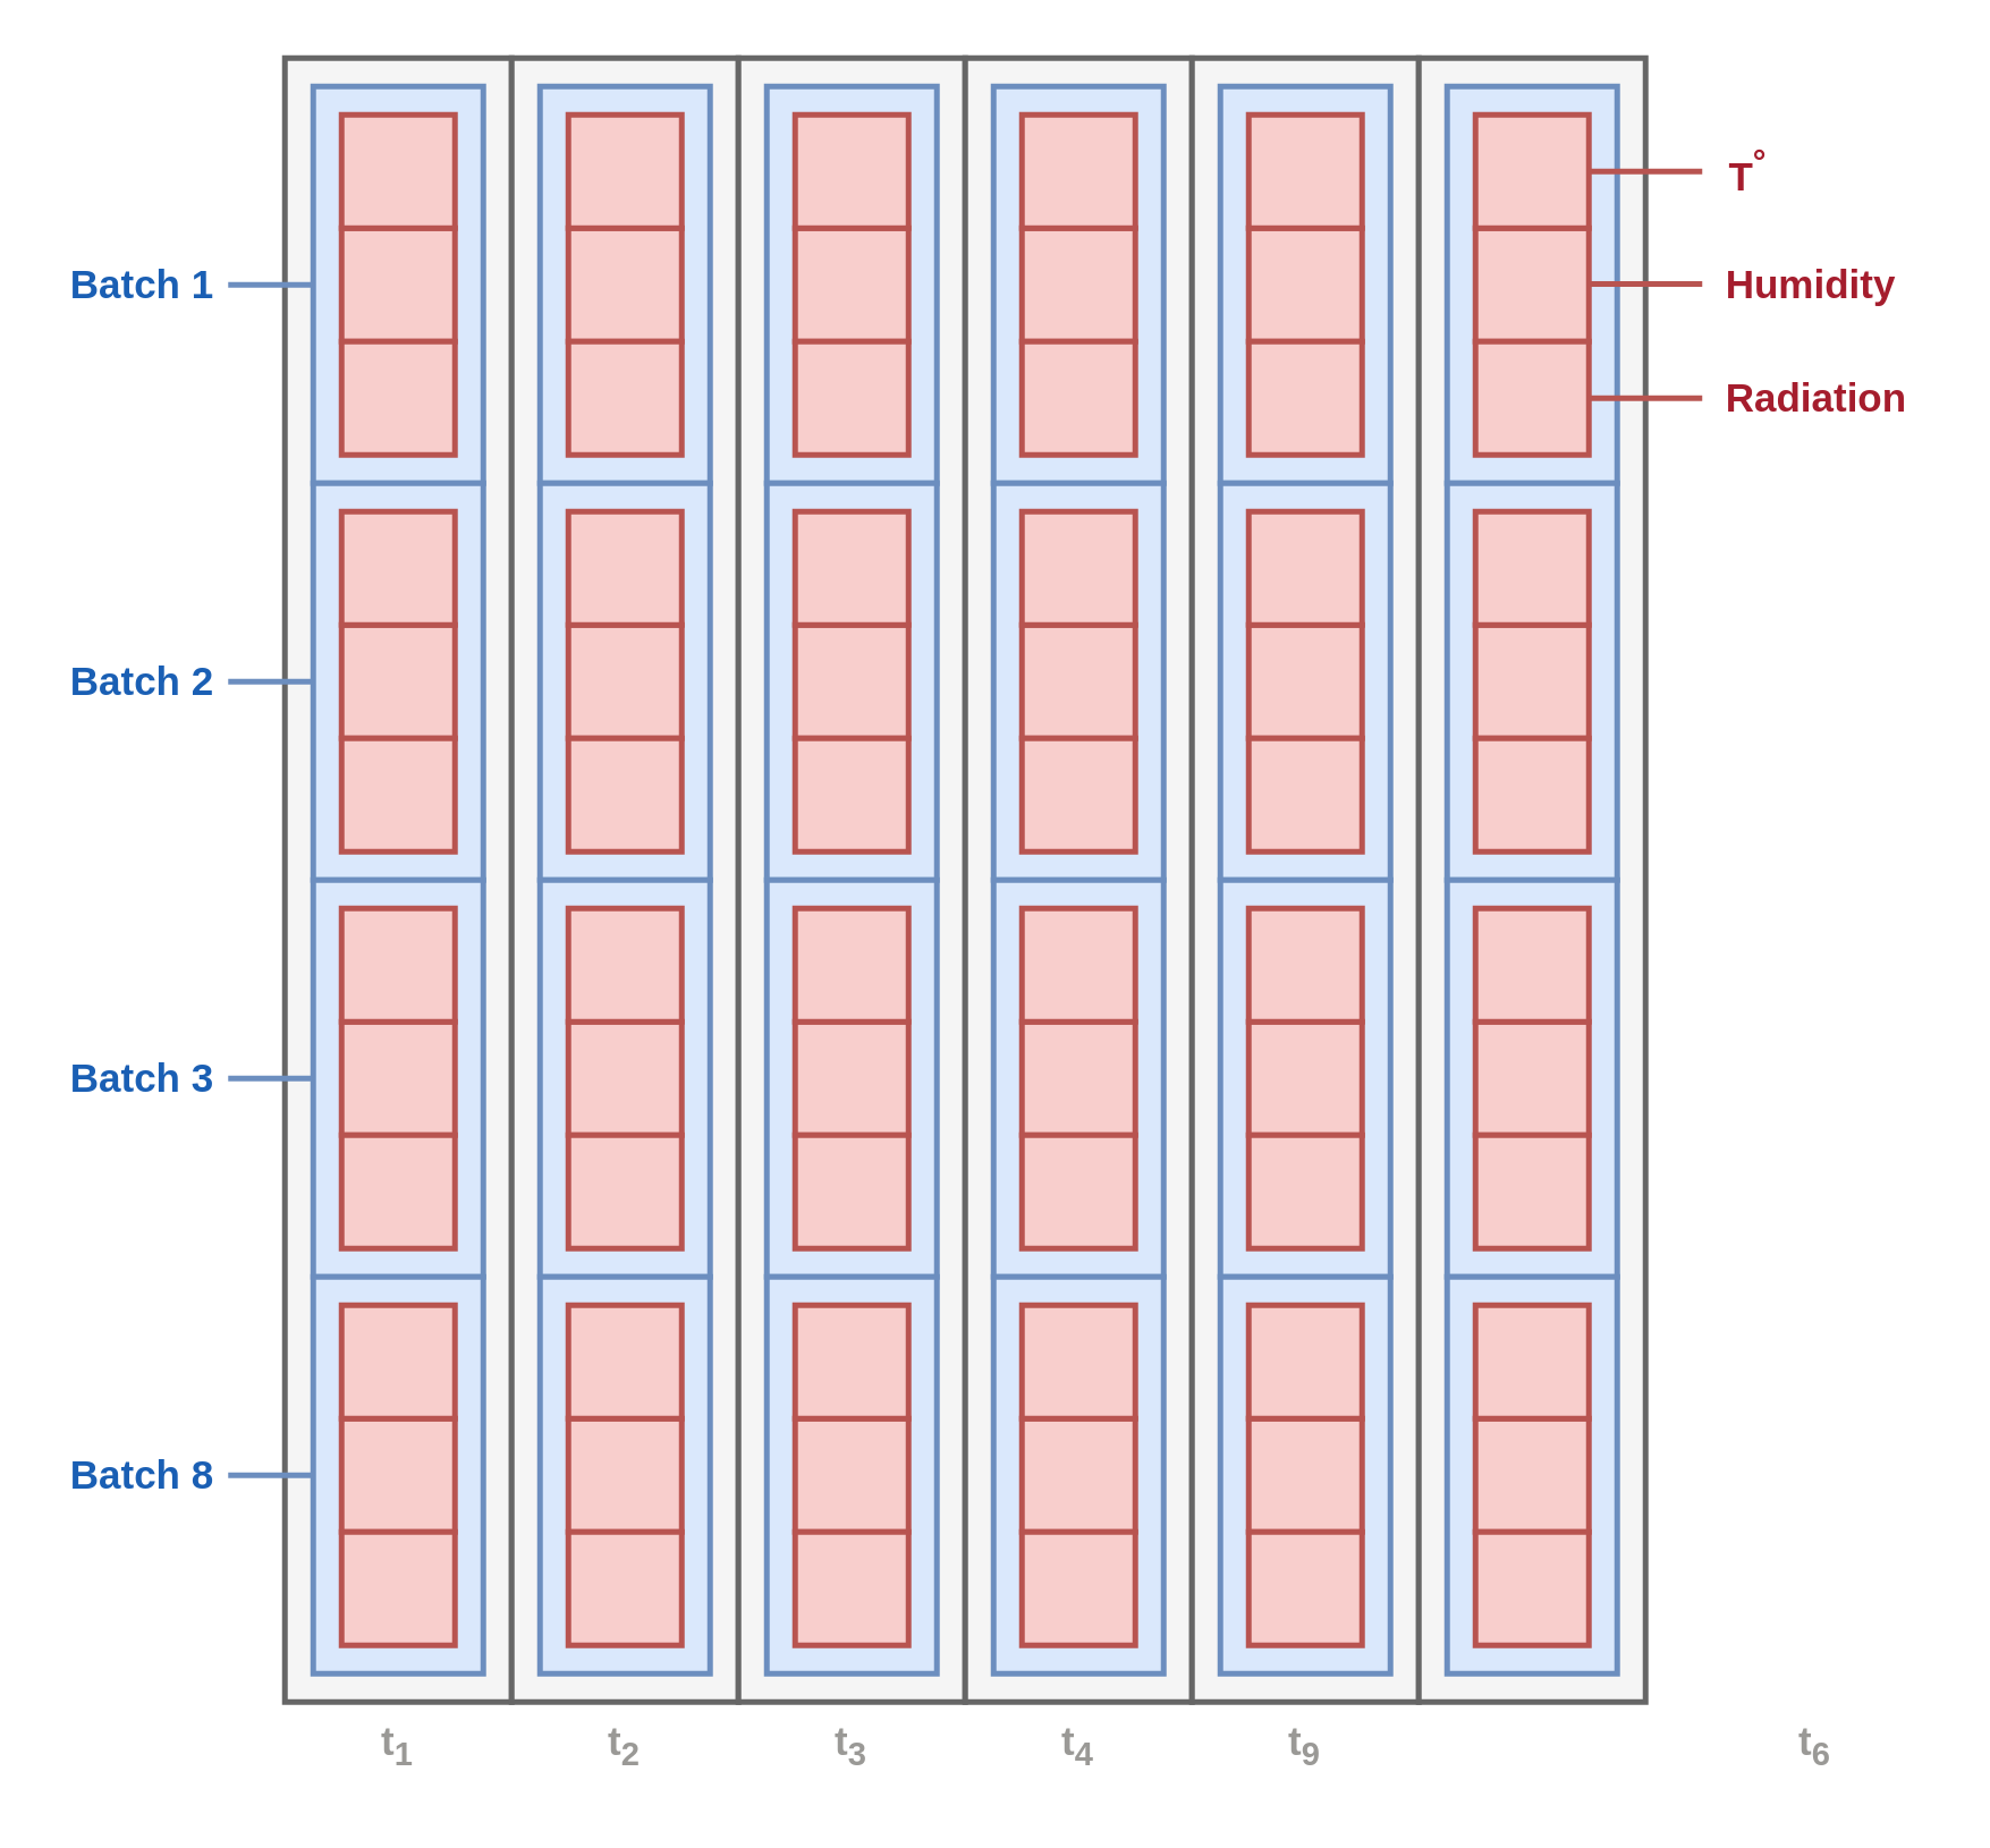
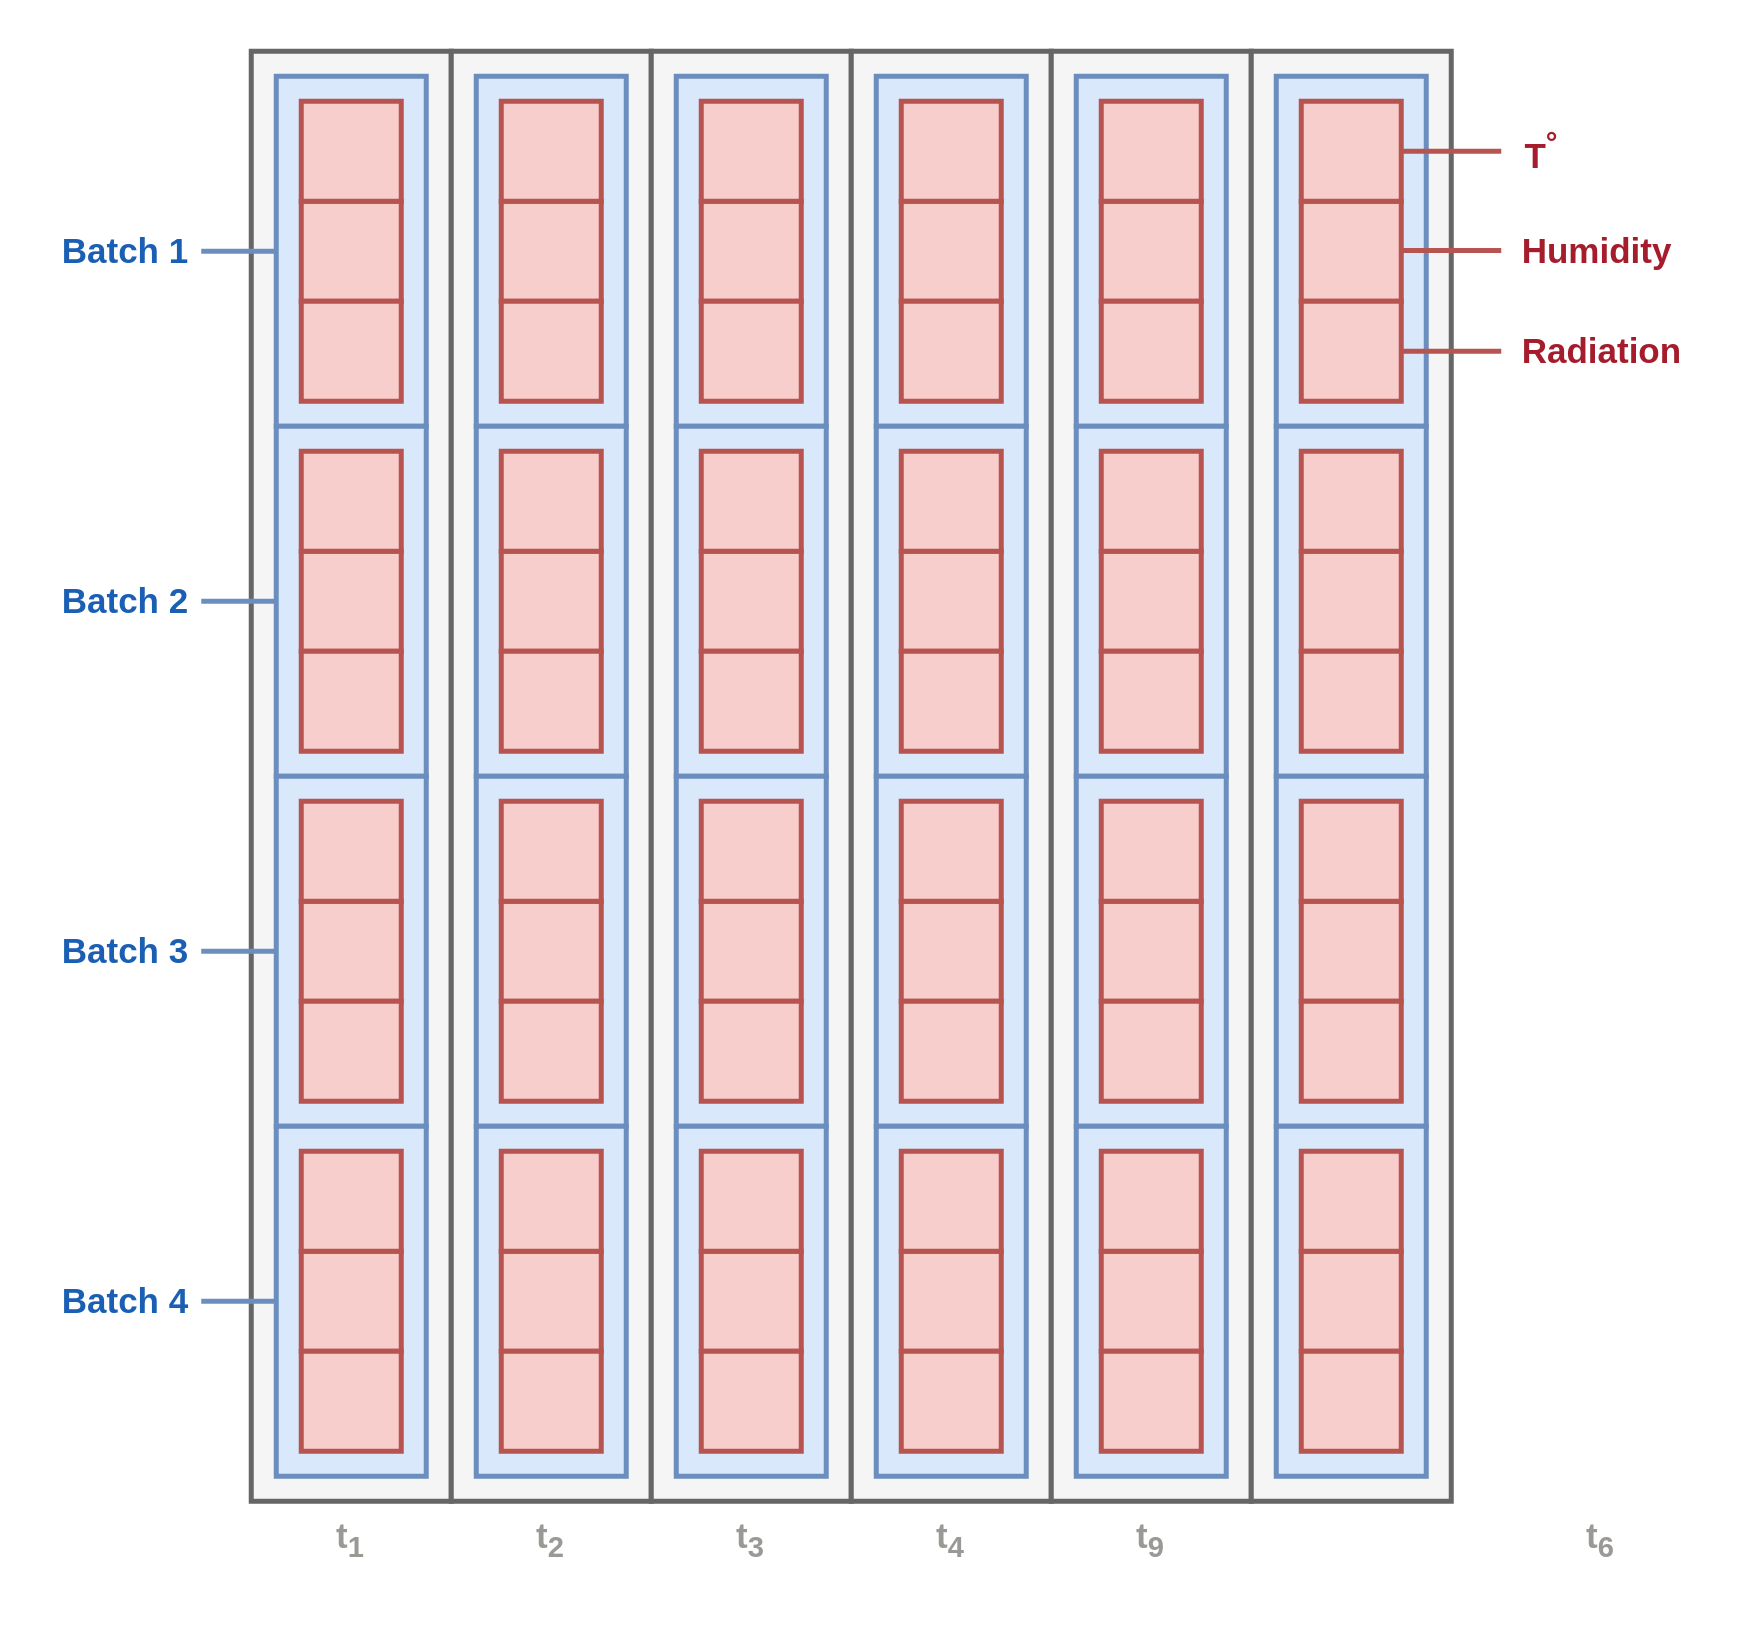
- <mxCell id="9" value="&lt;div&gt;&lt;font color=&quot;#1a5fb4&quot;&gt;&lt;b&gt;&lt;font style=&quot;font-size: 14px;&quot;&gt;Batch 8&lt;/font&gt;&lt;/b&gt;&lt;/font&gt;&lt;/div&gt;" style="text;html=1;align=center;verticalAlign=middle;whiteSpace=wrap;rounded=0;" parent="1" vertex="1"><mxGeometry x="20" y="505" width="60" height="30" as="geometry" /></mxCell>
+ <mxCell id="9" value="&lt;div&gt;&lt;font color=&quot;#1a5fb4&quot;&gt;&lt;b&gt;&lt;font style=&quot;font-size: 14px;&quot;&gt;Batch 4&lt;/font&gt;&lt;/b&gt;&lt;/font&gt;&lt;/div&gt;" style="text;html=1;align=center;verticalAlign=middle;whiteSpace=wrap;rounded=0;" parent="1" vertex="1"><mxGeometry x="20" y="505" width="60" height="30" as="geometry" /></mxCell>
